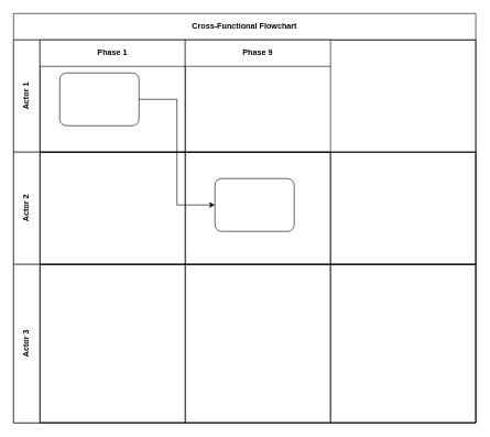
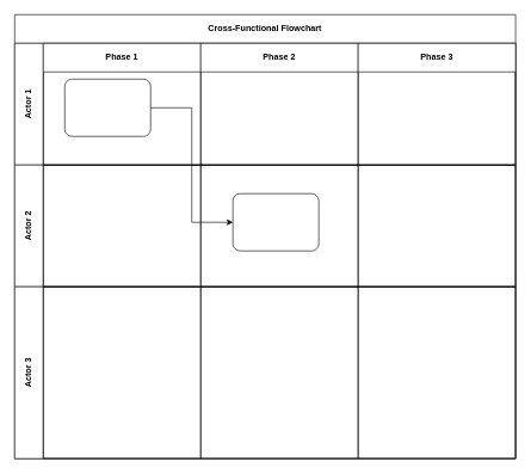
- <mxCell id="6" value="Phase 9" style="swimlane;connectable=0;startSize=40;html=1;whiteSpace=wrap;collapsible=0;recursiveResize=0;expand=0;pointerEvents=0;" vertex="1" parent="3"><mxGeometry x="260" width="220" height="170" as="geometry"><mxRectangle width="220" height="170" as="alternateBounds" /></mxGeometry></mxCell>
+ <mxCell id="6" value="Phase 2" style="swimlane;connectable=0;startSize=40;html=1;whiteSpace=wrap;collapsible=0;recursiveResize=0;expand=0;pointerEvents=0;" vertex="1" parent="3"><mxGeometry x="260" width="220" height="170" as="geometry"><mxRectangle width="220" height="170" as="alternateBounds" /></mxGeometry></mxCell>
+ <mxCell id="7" value="Phase 3" style="swimlane;connectable=0;startSize=40;html=1;whiteSpace=wrap;collapsible=0;recursiveResize=0;expand=0;pointerEvents=0;" vertex="1" parent="3"><mxGeometry x="480" width="220" height="170" as="geometry"><mxRectangle width="220" height="170" as="alternateBounds" /></mxGeometry></mxCell>
